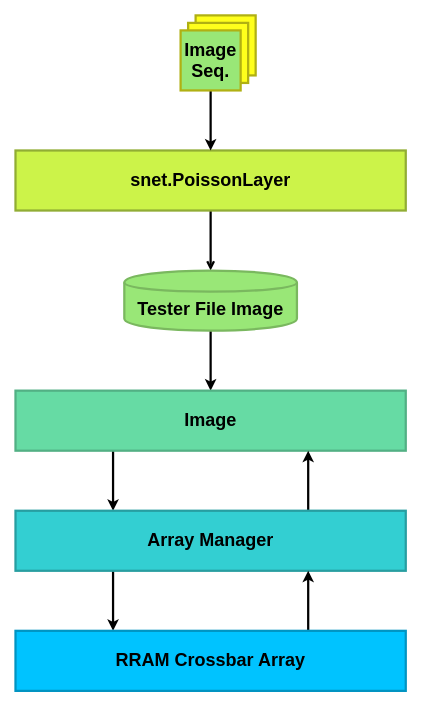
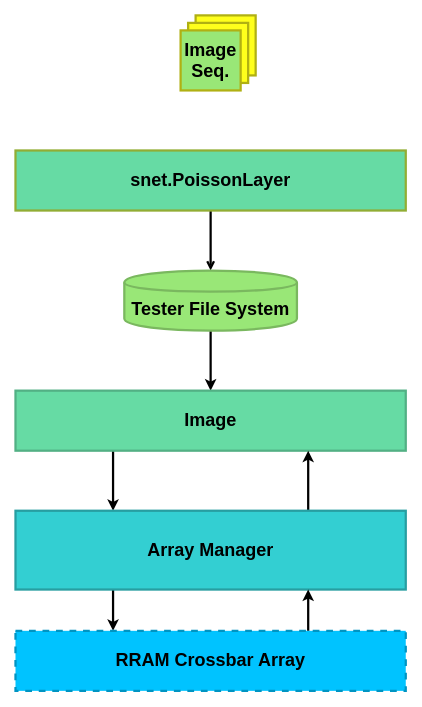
- <mxCell id="10" style="edgeStyle=orthogonalEdgeStyle;rounded=0;orthogonalLoop=1;jettySize=auto;html=1;exitX=0.5;exitY=1;exitDx=0;exitDy=0;strokeWidth=3;fontSize=24;" edge="1" parent="1" source="11" target="5"><mxGeometry relative="1" as="geometry" /></mxCell>
- <mxCell id="5" value="snet.PoissonLayer" style="rounded=0;whiteSpace=wrap;html=1;fillColor=#CCF349;strokeColor=#91AD34;strokeWidth=3;fontSize=24;fontStyle=1" vertex="1" parent="1"><mxGeometry x="20" y="200" width="520" height="80" as="geometry" /></mxCell>
+ <mxCell id="5" value="snet.PoissonLayer" style="rounded=0;whiteSpace=wrap;html=1;fillColor=#66dba4;strokeColor=#91AD34;strokeWidth=3;fontSize=24;fontStyle=1;" vertex="1" parent="1"><mxGeometry x="20" y="200" width="520" height="80" as="geometry" /></mxCell>
- <mxCell id="7" value="Tester File Image" style="shape=cylinder;whiteSpace=wrap;html=1;boundedLbl=1;backgroundOutline=1;strokeWidth=3;fontSize=24;fillColor=#99E777;strokeColor=#7AB85F;fontStyle=1" vertex="1" parent="1"><mxGeometry x="165" y="360" width="230" height="80" as="geometry" /></mxCell>
+ <mxCell id="7" value="Tester File System" style="shape=cylinder;whiteSpace=wrap;html=1;boundedLbl=1;backgroundOutline=1;strokeWidth=3;fontSize=24;fillColor=#99E777;strokeColor=#7AB85F;fontStyle=1" vertex="1" parent="1"><mxGeometry x="165" y="360" width="230" height="80" as="geometry" /></mxCell>
- <mxCell id="14" value="Array Manager" style="rounded=0;whiteSpace=wrap;html=1;fillColor=#33CFD2;strokeColor=#279EA1;strokeWidth=3;fontSize=24;fontStyle=1" vertex="1" parent="1"><mxGeometry x="20" y="680" width="520" height="80" as="geometry" /></mxCell>
+ <mxCell id="14" value="Array Manager" style="rounded=0;whiteSpace=wrap;html=1;fillColor=#33CFD2;strokeColor=#279EA1;strokeWidth=3;fontSize=24;fontStyle=1" vertex="1" parent="1"><mxGeometry x="20" y="680" width="520" height="105" as="geometry" /></mxCell>
- <mxCell id="16" value="RRAM Crossbar Array" style="rounded=0;whiteSpace=wrap;html=1;fillColor=#00C3FF;strokeColor=#0094C2;strokeWidth=3;fontSize=24;fontStyle=1" vertex="1" parent="1"><mxGeometry x="20" y="840" width="520" height="80" as="geometry" /></mxCell>
+ <mxCell id="16" value="RRAM Crossbar Array" style="rounded=0;whiteSpace=wrap;html=1;fillColor=#00C3FF;strokeColor=#0094C2;strokeWidth=3;fontSize=24;fontStyle=1;dashed=1;" vertex="1" parent="1"><mxGeometry x="20" y="840" width="520" height="80" as="geometry" /></mxCell>
